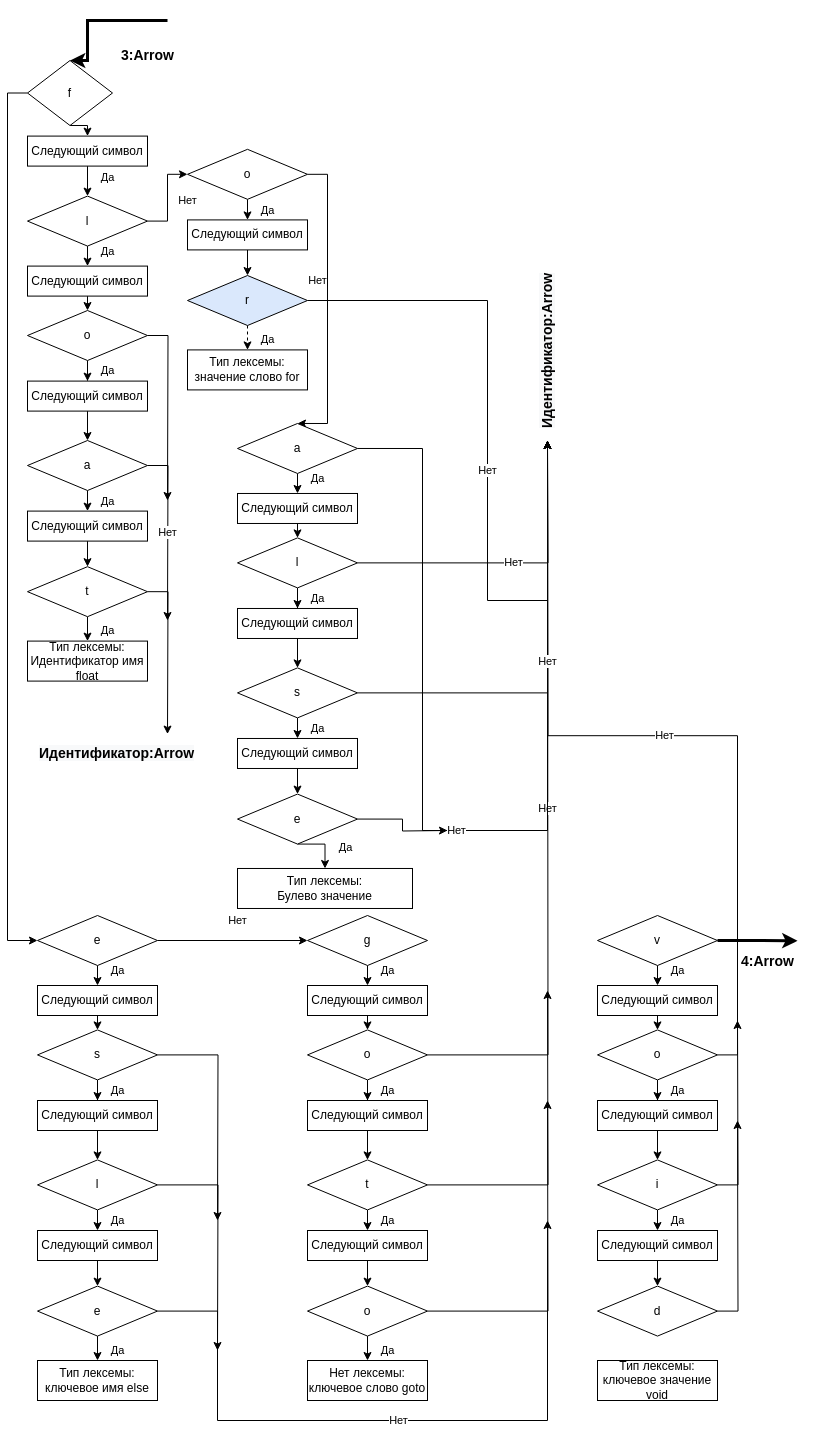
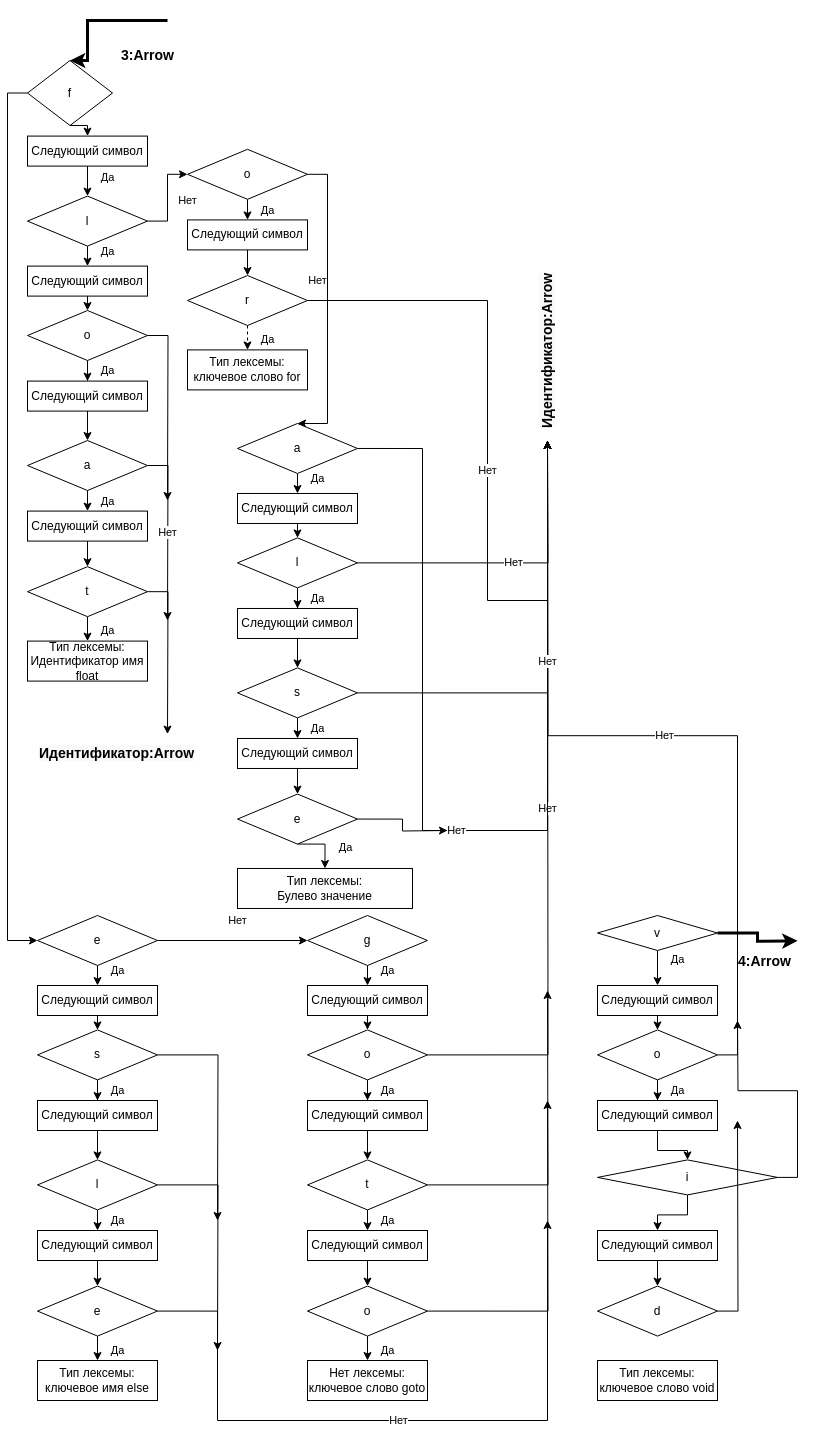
- <mxCell id="33" value="r" style="rhombus;whiteSpace=wrap;html=1;fillColor=#dae8fc;" parent="1" vertex="1"><mxGeometry x="180" y="275" width="120" height="50" as="geometry" /></mxCell>
+ <mxCell id="33" value="r" style="rhombus;whiteSpace=wrap;html=1;" parent="1" vertex="1"><mxGeometry x="180" y="275" width="120" height="50" as="geometry" /></mxCell>
- <mxCell id="34" value="Тип лексемы:&lt;br&gt;значение слово for" style="rounded=0;whiteSpace=wrap;html=1;" parent="1" vertex="1"><mxGeometry x="180" y="349.41" width="120" height="40" as="geometry" /></mxCell>
+ <mxCell id="34" value="Тип лексемы:&lt;br&gt;ключевое слово for" style="rounded=0;whiteSpace=wrap;html=1;" parent="1" vertex="1"><mxGeometry x="180" y="349.41" width="120" height="40" as="geometry" /></mxCell>
- <mxCell id="79" value="v" style="rhombus;whiteSpace=wrap;html=1;" parent="1" vertex="1"><mxGeometry x="590" y="915" width="120" height="50" as="geometry" /></mxCell>
+ <mxCell id="79" value="v" style="rhombus;whiteSpace=wrap;html=1;" parent="1" vertex="1"><mxGeometry x="590" y="915" width="120" height="35" as="geometry" /></mxCell>
- <mxCell id="85" value="i" style="rhombus;whiteSpace=wrap;html=1;" parent="1" vertex="1"><mxGeometry x="590" y="1159.41" width="120" height="50" as="geometry" /></mxCell>
+ <mxCell id="85" value="i" style="rhombus;whiteSpace=wrap;html=1;" parent="1" vertex="1"><mxGeometry x="590" y="1159.41" width="180" height="35" as="geometry" /></mxCell>
- <mxCell id="88" value="Тип лексемы:&lt;br&gt;ключевое значение void" style="rounded=0;whiteSpace=wrap;html=1;" parent="1" vertex="1"><mxGeometry x="590" y="1360" width="120" height="40" as="geometry" /></mxCell>
+ <mxCell id="88" value="Тип лексемы:&lt;br&gt;ключевое слово void" style="rounded=0;whiteSpace=wrap;html=1;" parent="1" vertex="1"><mxGeometry x="590" y="1360" width="120" height="40" as="geometry" /></mxCell>
